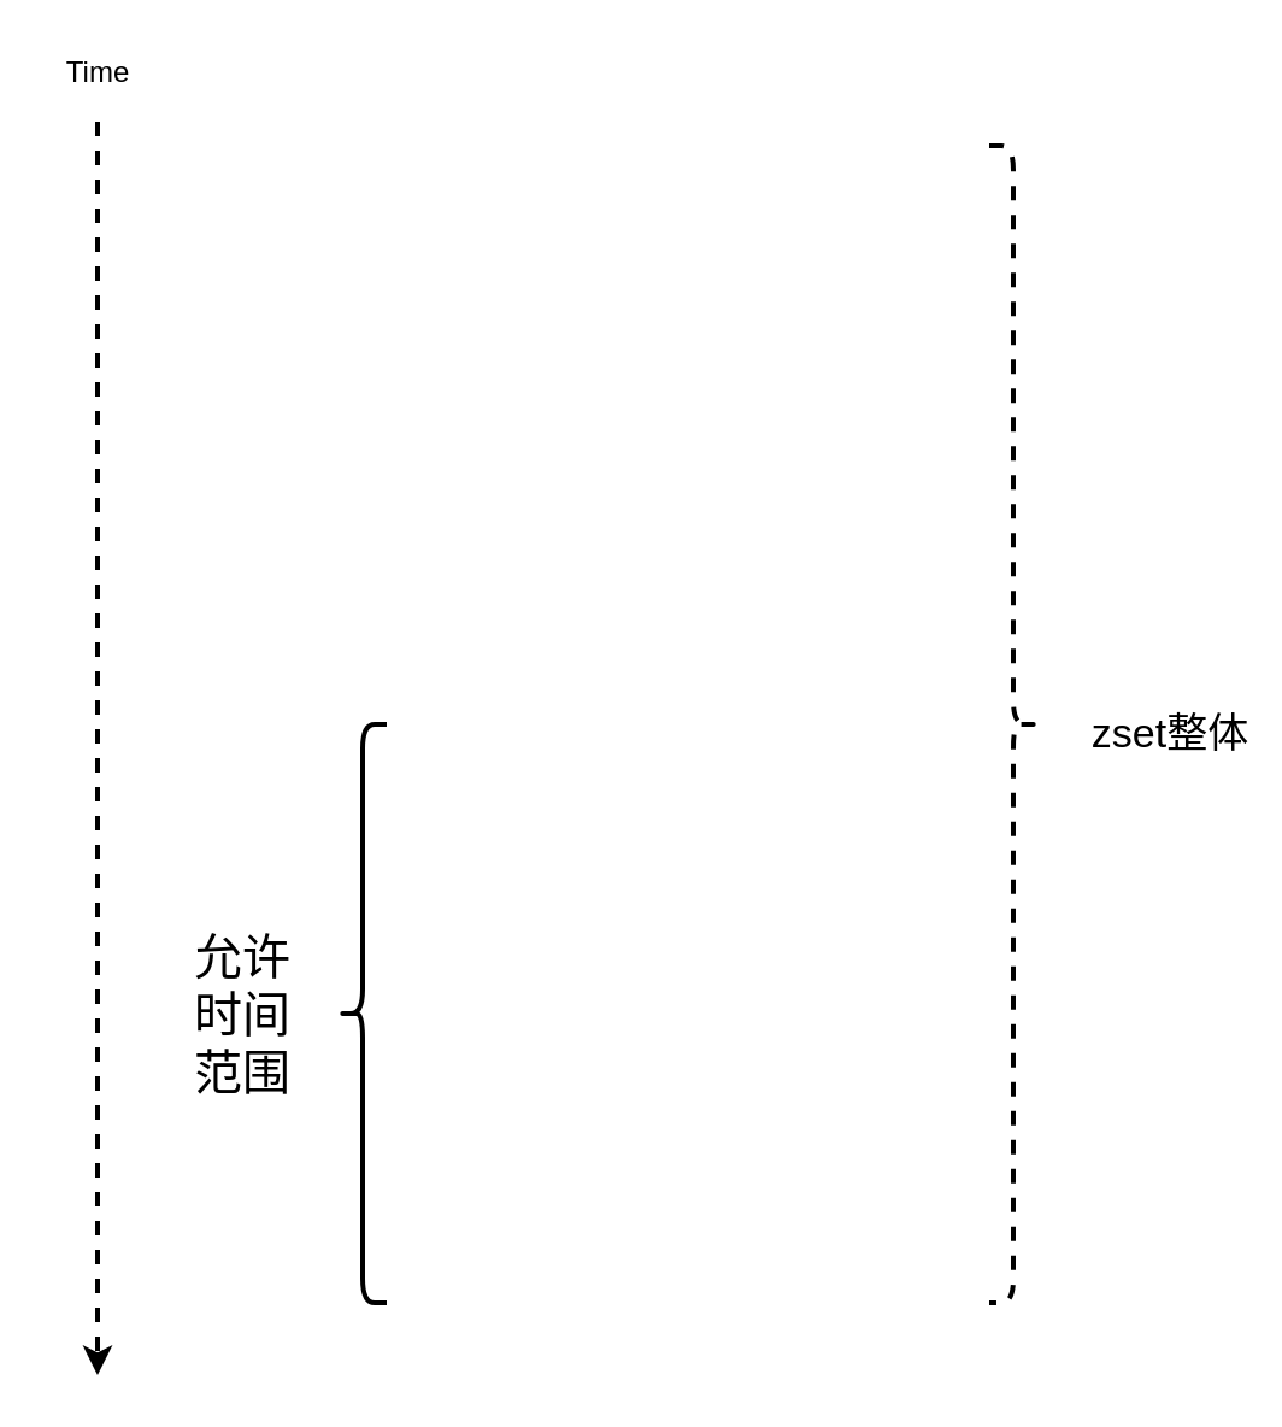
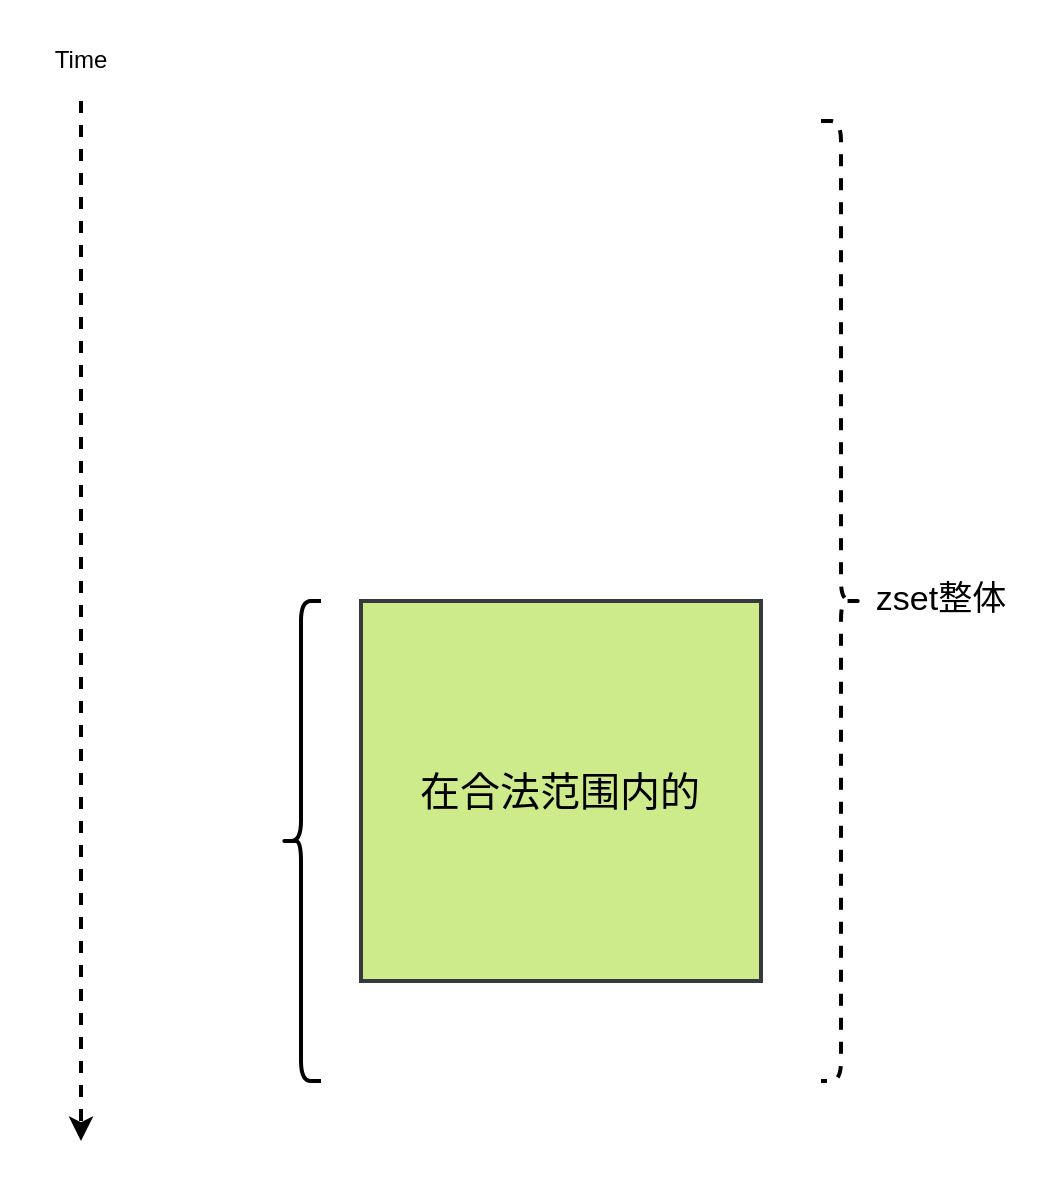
- <mxCell id="5" value="&lt;font style=&quot;font-size: 17px&quot;&gt;zset整体&lt;/font&gt;" style="text;html=1;align=center;verticalAlign=middle;resizable=0;points=[];autosize=1;strokeColor=none;fillColor=none;" parent="1" vertex="1"><mxGeometry x="445" y="295" width="80" height="20" as="geometry" /></mxCell>
+ <mxCell id="5" value="&lt;font style=&quot;font-size: 17px&quot;&gt;zset整体&lt;/font&gt;" style="text;html=1;align=center;verticalAlign=middle;resizable=0;points=[];autosize=1;strokeColor=none;fillColor=none;" parent="1" vertex="1"><mxGeometry x="430" y="290" width="80" height="20" as="geometry" /></mxCell>
+ <mxCell id="3" value="在合法范围内的" style="rounded=0;whiteSpace=wrap;html=1;strokeWidth=2;fillColor=#cdeb8b;strokeColor=#36393d;fontSize=20;" parent="2" vertex="1"><mxGeometry y="240" width="200" height="190" as="geometry" /></mxCell>
- <mxCell id="7" value="允许&lt;br&gt;时间&lt;br&gt;范围" style="text;html=1;align=center;verticalAlign=middle;resizable=0;points=[];autosize=1;strokeColor=none;fillColor=none;fontSize=20;" parent="1" vertex="1"><mxGeometry x="70" y="380" width="60" height="80" as="geometry" /></mxCell>
